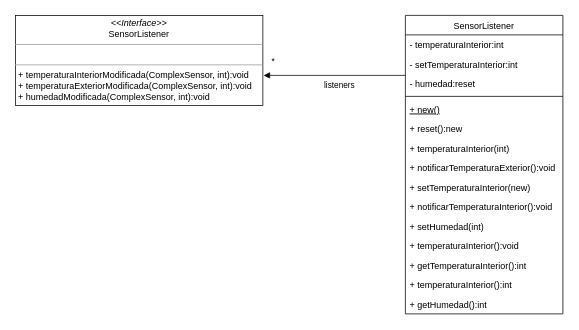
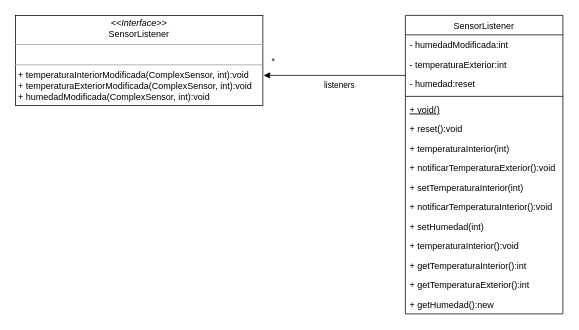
- <mxCell id="4" value="- temperaturaInterior:int" style="text;strokeColor=none;fillColor=none;align=left;verticalAlign=top;spacingLeft=4;spacingRight=4;overflow=hidden;rotatable=0;points=[[0,0.5],[1,0.5]];portConstraint=eastwest;" vertex="1" parent="3"><mxGeometry y="26" width="210" height="26" as="geometry" /></mxCell>
+ <mxCell id="4" value="- humedadModificada:int" style="text;strokeColor=none;fillColor=none;align=left;verticalAlign=top;spacingLeft=4;spacingRight=4;overflow=hidden;rotatable=0;points=[[0,0.5],[1,0.5]];portConstraint=eastwest;" vertex="1" parent="3"><mxGeometry y="26" width="210" height="26" as="geometry" /></mxCell>
- <mxCell id="5" value="- setTemperaturaInterior:int" style="text;strokeColor=none;fillColor=none;align=left;verticalAlign=top;spacingLeft=4;spacingRight=4;overflow=hidden;rotatable=0;points=[[0,0.5],[1,0.5]];portConstraint=eastwest;" vertex="1" parent="3"><mxGeometry y="52" width="210" height="26" as="geometry" /></mxCell>
+ <mxCell id="5" value="- temperaturaExterior:int" style="text;strokeColor=none;fillColor=none;align=left;verticalAlign=top;spacingLeft=4;spacingRight=4;overflow=hidden;rotatable=0;points=[[0,0.5],[1,0.5]];portConstraint=eastwest;" vertex="1" parent="3"><mxGeometry y="52" width="210" height="26" as="geometry" /></mxCell>
- <mxCell id="8" value="+ new()" style="text;strokeColor=none;fillColor=none;align=left;verticalAlign=top;spacingLeft=4;spacingRight=4;overflow=hidden;rotatable=0;points=[[0,0.5],[1,0.5]];portConstraint=eastwest;fontStyle=4" vertex="1" parent="3"><mxGeometry y="112" width="210" height="26" as="geometry" /></mxCell>
+ <mxCell id="8" value="+ void()" style="text;strokeColor=none;fillColor=none;align=left;verticalAlign=top;spacingLeft=4;spacingRight=4;overflow=hidden;rotatable=0;points=[[0,0.5],[1,0.5]];portConstraint=eastwest;fontStyle=4" vertex="1" parent="3"><mxGeometry y="112" width="210" height="26" as="geometry" /></mxCell>
- <mxCell id="9" value="+ reset():new" style="text;strokeColor=none;fillColor=none;align=left;verticalAlign=top;spacingLeft=4;spacingRight=4;overflow=hidden;rotatable=0;points=[[0,0.5],[1,0.5]];portConstraint=eastwest;fontStyle=0" vertex="1" parent="3"><mxGeometry y="138" width="210" height="26" as="geometry" /></mxCell>
+ <mxCell id="9" value="+ reset():void" style="text;strokeColor=none;fillColor=none;align=left;verticalAlign=top;spacingLeft=4;spacingRight=4;overflow=hidden;rotatable=0;points=[[0,0.5],[1,0.5]];portConstraint=eastwest;fontStyle=0" vertex="1" parent="3"><mxGeometry y="138" width="210" height="26" as="geometry" /></mxCell>
- <mxCell id="12" value="+ setTemperaturaInterior(new)" style="text;strokeColor=none;fillColor=none;align=left;verticalAlign=top;spacingLeft=4;spacingRight=4;overflow=hidden;rotatable=0;points=[[0,0.5],[1,0.5]];portConstraint=eastwest;fontStyle=0" vertex="1" parent="3"><mxGeometry y="216" width="210" height="26" as="geometry" /></mxCell>
+ <mxCell id="12" value="+ setTemperaturaInterior(int)" style="text;strokeColor=none;fillColor=none;align=left;verticalAlign=top;spacingLeft=4;spacingRight=4;overflow=hidden;rotatable=0;points=[[0,0.5],[1,0.5]];portConstraint=eastwest;fontStyle=0" vertex="1" parent="3"><mxGeometry y="216" width="210" height="26" as="geometry" /></mxCell>
- <mxCell id="17" value="+ temperaturaInterior():int" style="text;strokeColor=none;fillColor=none;align=left;verticalAlign=top;spacingLeft=4;spacingRight=4;overflow=hidden;rotatable=0;points=[[0,0.5],[1,0.5]];portConstraint=eastwest;fontStyle=0" vertex="1" parent="3"><mxGeometry y="346" width="210" height="26" as="geometry" /></mxCell>
+ <mxCell id="17" value="+ getTemperaturaExterior():int" style="text;strokeColor=none;fillColor=none;align=left;verticalAlign=top;spacingLeft=4;spacingRight=4;overflow=hidden;rotatable=0;points=[[0,0.5],[1,0.5]];portConstraint=eastwest;fontStyle=0" vertex="1" parent="3"><mxGeometry y="346" width="210" height="26" as="geometry" /></mxCell>
- <mxCell id="18" value="+ getHumedad():int " style="text;strokeColor=none;fillColor=none;align=left;verticalAlign=top;spacingLeft=4;spacingRight=4;overflow=hidden;rotatable=0;points=[[0,0.5],[1,0.5]];portConstraint=eastwest;fontStyle=0" vertex="1" parent="3"><mxGeometry y="372" width="210" height="26" as="geometry" /></mxCell>
+ <mxCell id="18" value="+ getHumedad():new " style="text;strokeColor=none;fillColor=none;align=left;verticalAlign=top;spacingLeft=4;spacingRight=4;overflow=hidden;rotatable=0;points=[[0,0.5],[1,0.5]];portConstraint=eastwest;fontStyle=0" vertex="1" parent="3"><mxGeometry y="372" width="210" height="26" as="geometry" /></mxCell>
